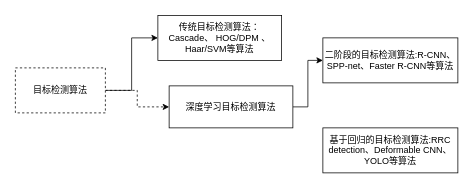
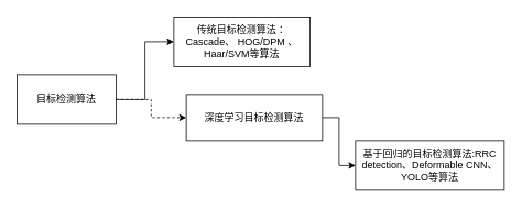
- <mxCell id="6" style="edgeStyle=orthogonalEdgeStyle;rounded=0;orthogonalLoop=1;jettySize=auto;html=1;entryX=0;entryY=0.5;entryDx=0;entryDy=0;" edge="1" parent="1" source="8" target="9"><mxGeometry relative="1" as="geometry" /></mxCell>
- <mxCell id="9" value="二阶段的目标检测算法:R-CNN、SPP-net、Faster R-CNN等算法" style="rounded=0;whiteSpace=wrap;html=1;" vertex="1" parent="1"><mxGeometry x="430" y="50" width="180" height="60" as="geometry" /></mxCell>
- <mxCell id="4" value="目标检测算法" style="rounded=0;whiteSpace=wrap;html=1;dashed=1;" vertex="1" parent="1"><mxGeometry x="20" y="90" width="120" height="60" as="geometry" /></mxCell>
+ <mxCell id="4" value="目标检测算法" style="rounded=0;whiteSpace=wrap;html=1;" vertex="1" parent="1"><mxGeometry x="20" y="90" width="120" height="60" as="geometry" /></mxCell>
+ <mxCell id="7" style="edgeStyle=orthogonalEdgeStyle;rounded=0;orthogonalLoop=1;jettySize=auto;html=1;" edge="1" parent="1" source="8" target="10"><mxGeometry relative="1" as="geometry" /></mxCell>
